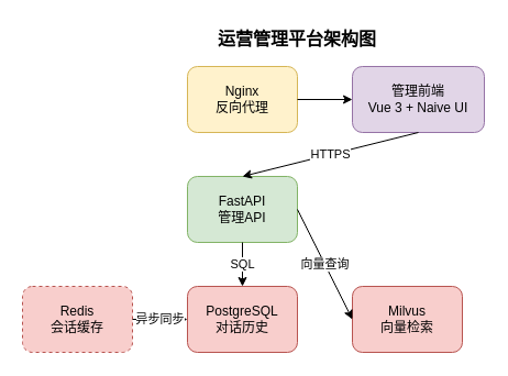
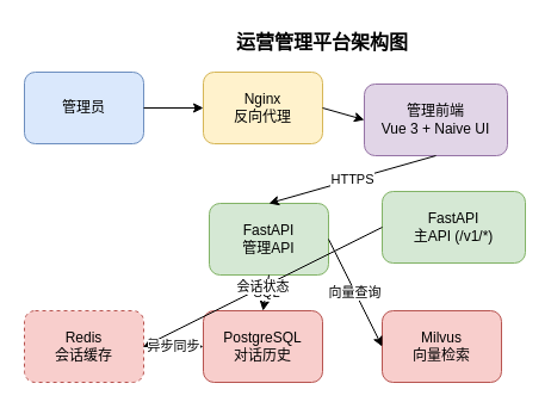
+ <mxCell id="2" value="管理员" style="rounded=1;whiteSpace=wrap;html=1;fillColor=#dae8fc;strokeColor=#6c8ebf;" vertex="1" parent="1"><mxGeometry x="20" y="60" width="100" height="60" as="geometry" /></mxCell>
+ <mxCell id="10" value="" style="endArrow=classic;html=1;rounded=0;exitX=1;exitY=0.5;exitDx=0;exitDy=0;entryX=0;entryY=0.5;entryDx=0;entryDy=0;" edge="1" parent="1" source="2" target="3"><mxGeometry width="50" height="50" relative="1" as="geometry"><mxPoint x="130" y="90" as="sourcePoint" /><mxPoint x="160" y="90" as="targetPoint" /></mxGeometry></mxCell>
- <mxCell id="4" value="管理前端&#10;Vue 3 + Naive UI" style="rounded=1;whiteSpace=wrap;html=1;fillColor=#e1d5e7;strokeColor=#9673a6;" vertex="1" parent="1"><mxGeometry x="320" y="60" width="120" height="60" as="geometry" /></mxCell>
+ <mxCell id="4" value="管理前端&#10;Vue 3 + Naive UI" style="rounded=1;whiteSpace=wrap;html=1;fillColor=#e1d5e7;strokeColor=#9673a6;" vertex="1" parent="1"><mxGeometry x="305" y="70" width="120" height="60" as="geometry" /></mxCell>
- <mxCell id="5" value="FastAPI&#10;管理API" style="rounded=1;whiteSpace=wrap;html=1;fillColor=#d5e8d4;strokeColor=#82b366;" vertex="1" parent="1"><mxGeometry x="170" y="160" width="100" height="60" as="geometry" /></mxCell>
+ <mxCell id="5" value="FastAPI&#10;管理API" style="rounded=1;whiteSpace=wrap;html=1;fillColor=#d5e8d4;strokeColor=#82b366;" vertex="1" parent="1"><mxGeometry x="175" y="170" width="100" height="60" as="geometry" /></mxCell>
+ <mxCell id="6" value="FastAPI&#10;主API (/v1/*)" style="rounded=1;whiteSpace=wrap;html=1;fillColor=#d5e8d4;strokeColor=#82b366;" vertex="1" parent="1"><mxGeometry x="320" y="160" width="120" height="60" as="geometry" /></mxCell>
+ <mxCell id="15" value="会话状态" style="endArrow=classic;html=1;rounded=0;exitX=0;exitY=0.5;exitDx=0;exitDy=0;entryX=1;entryY=0.5;entryDx=0;entryDy=0;" edge="1" parent="1" source="6" target="7"><mxGeometry width="50" height="50" relative="1" as="geometry"><mxPoint x="310" y="190" as="sourcePoint" /><mxPoint x="130" y="290" as="targetPoint" /></mxGeometry></mxCell>
